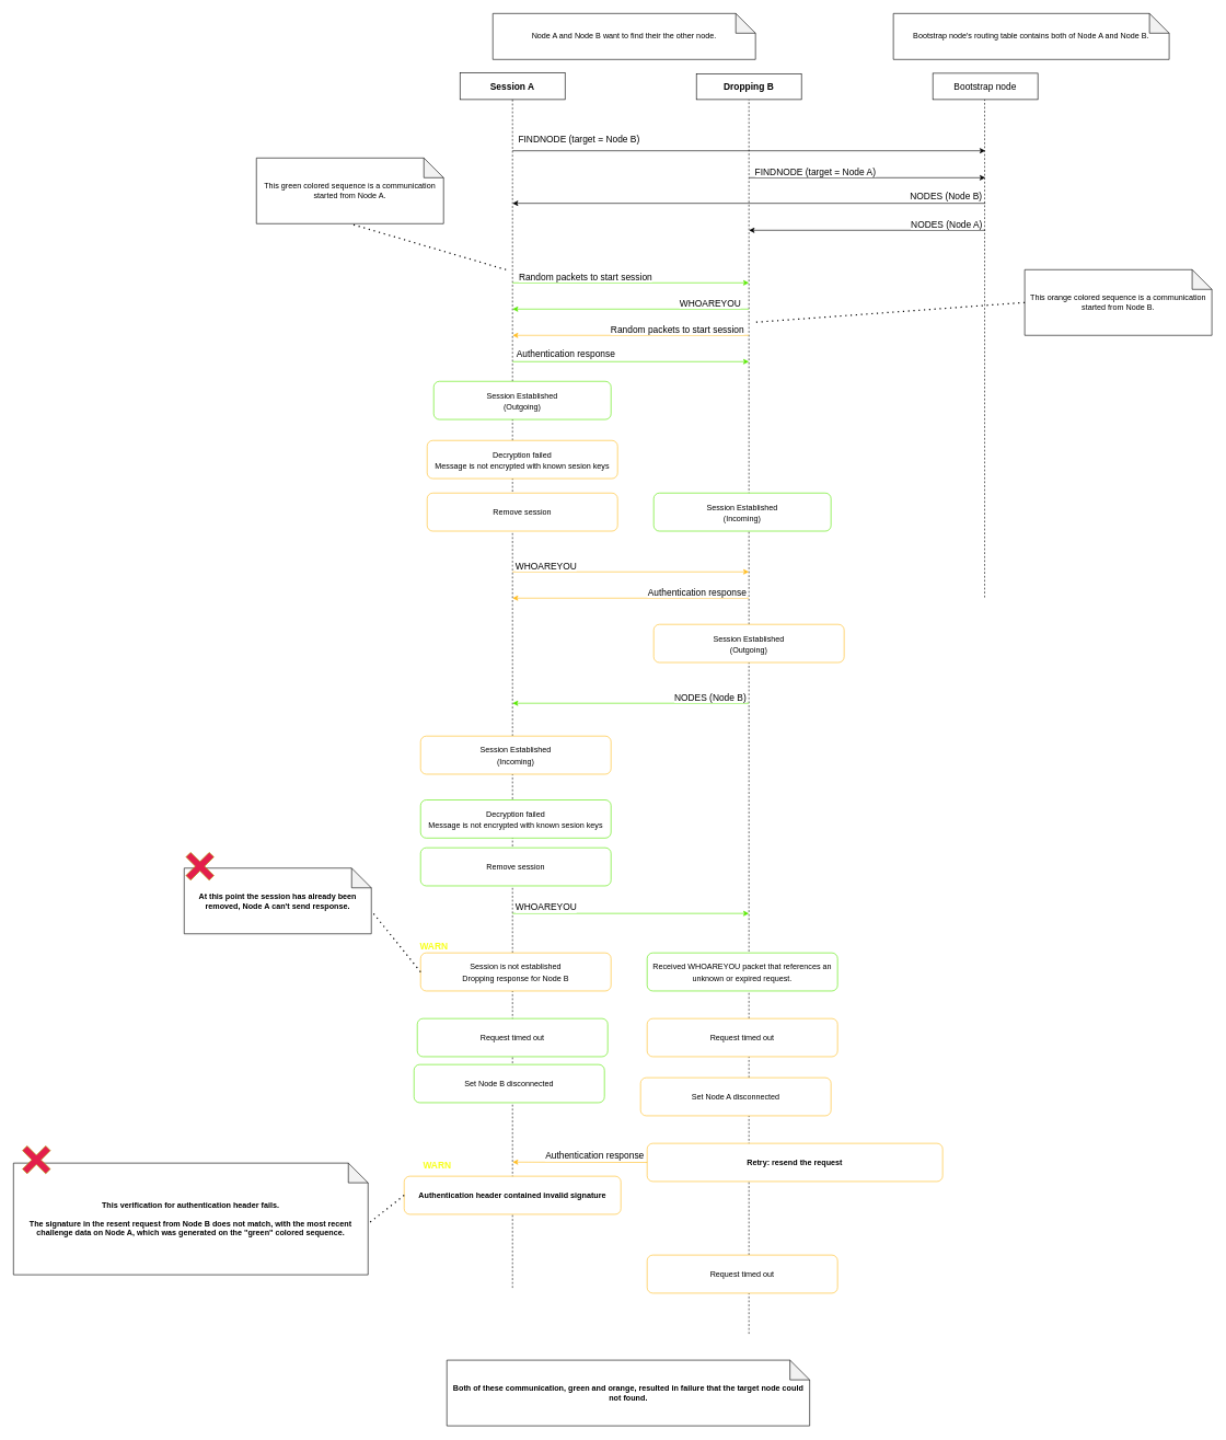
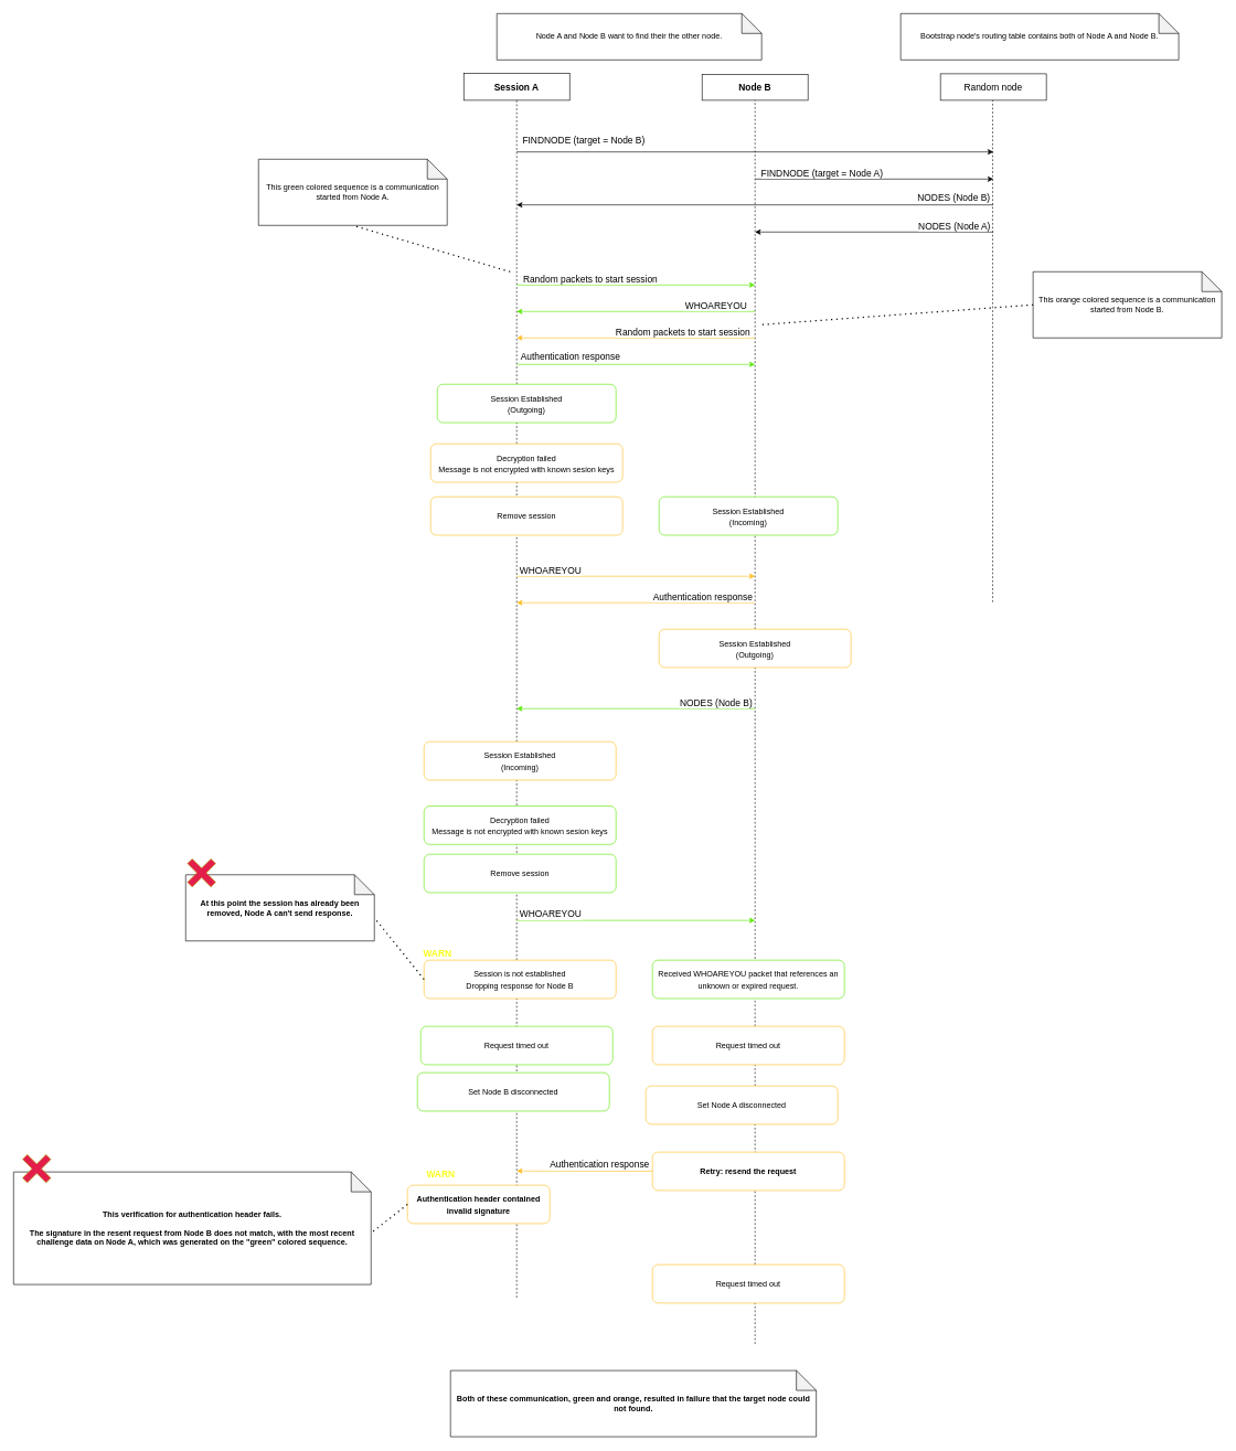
- <mxCell id="4" value="Bootstrap node" style="rounded=0;whiteSpace=wrap;html=1;fontSize=14;" parent="1" vertex="1"><mxGeometry x="1420" y="111" width="160" height="40" as="geometry" /></mxCell>
+ <mxCell id="4" value="Random node" style="rounded=0;whiteSpace=wrap;html=1;fontSize=14;" parent="1" vertex="1"><mxGeometry x="1420" y="111" width="160" height="40" as="geometry" /></mxCell>
- <mxCell id="3" value="Dropping B" style="rounded=0;whiteSpace=wrap;html=1;fontSize=14;fontStyle=1" parent="1" vertex="1"><mxGeometry x="1060" y="112" width="160" height="39" as="geometry" /></mxCell>
+ <mxCell id="3" value="Node B" style="rounded=0;whiteSpace=wrap;html=1;fontSize=14;fontStyle=1" parent="1" vertex="1"><mxGeometry x="1060" y="112" width="160" height="39" as="geometry" /></mxCell>
- <mxCell id="57" value="&lt;span style=&quot;font-size: 12px&quot;&gt;Retry: resend the request&lt;/span&gt;" style="rounded=1;whiteSpace=wrap;html=1;fontSize=14;strokeColor=#FFBC21;fontStyle=1" vertex="1" parent="1"><mxGeometry x="985" y="1740" width="450" height="58" as="geometry" /></mxCell>
+ <mxCell id="57" value="&lt;span style=&quot;font-size: 12px&quot;&gt;Retry: resend the request&lt;/span&gt;" style="rounded=1;whiteSpace=wrap;html=1;fontSize=14;strokeColor=#FFBC21;fontStyle=1" vertex="1" parent="1"><mxGeometry x="985" y="1740" width="290" height="58" as="geometry" /></mxCell>
- <mxCell id="60" value="&lt;span style=&quot;font-size: 12px&quot;&gt;Authentication header contained invalid signature&lt;br&gt;&lt;/span&gt;" style="rounded=1;whiteSpace=wrap;html=1;fontSize=14;strokeColor=#FFBC21;fontStyle=1" vertex="1" parent="1"><mxGeometry x="615" y="1790" width="330" height="58" as="geometry" /></mxCell>
+ <mxCell id="60" value="&lt;span style=&quot;font-size: 12px&quot;&gt;Authentication header contained invalid signature&lt;br&gt;&lt;/span&gt;" style="rounded=1;whiteSpace=wrap;html=1;fontSize=14;strokeColor=#FFBC21;fontStyle=1" vertex="1" parent="1"><mxGeometry x="615" y="1790" width="215" height="58" as="geometry" /></mxCell>
